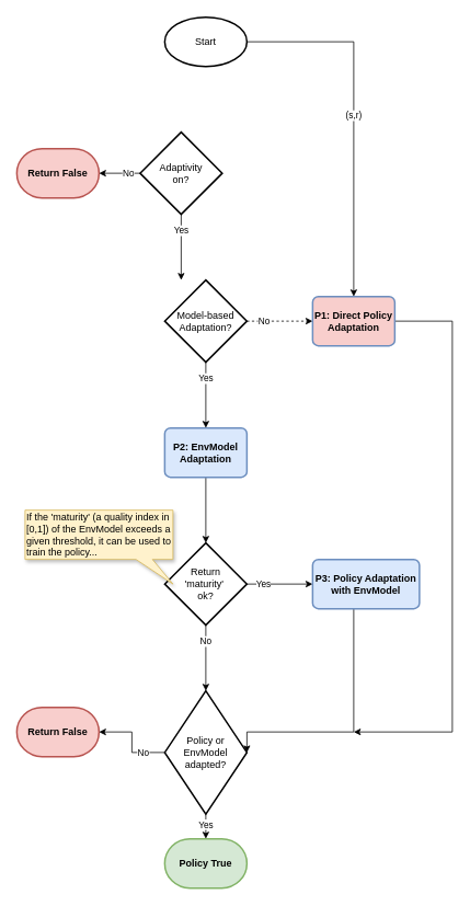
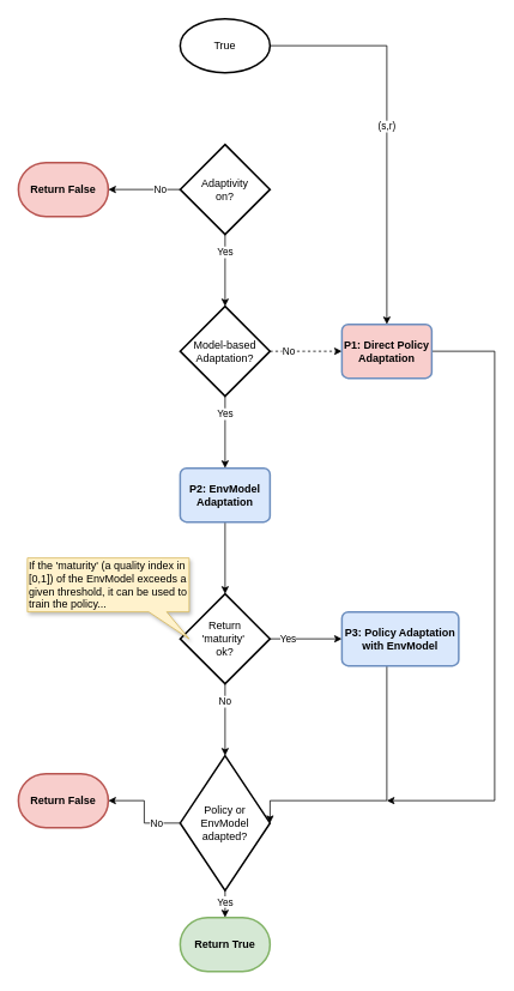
- <mxCell id="3" value="Start" style="strokeWidth=2;html=1;shape=mxgraph.flowchart.start_1;whiteSpace=wrap;" parent="1" vertex="1"><mxGeometry x="200" y="20" width="100" height="60" as="geometry" /></mxCell>
+ <mxCell id="3" value="True" style="strokeWidth=2;html=1;shape=mxgraph.flowchart.start_1;whiteSpace=wrap;" parent="1" vertex="1"><mxGeometry x="200" y="20" width="100" height="60" as="geometry" /></mxCell>
- <mxCell id="6" value="Adaptivity&lt;br&gt;on?" style="strokeWidth=2;html=1;shape=mxgraph.flowchart.decision;whiteSpace=wrap;" parent="1" vertex="1"><mxGeometry x="170" y="160" width="100" height="100" as="geometry" /></mxCell>
+ <mxCell id="6" value="Adaptivity&lt;br&gt;on?" style="strokeWidth=2;html=1;shape=mxgraph.flowchart.decision;whiteSpace=wrap;" parent="1" vertex="1"><mxGeometry x="200" y="160" width="100" height="100" as="geometry" /></mxCell>
- <mxCell id="18" value="Policy True" style="strokeWidth=2;html=1;shape=mxgraph.flowchart.terminator;whiteSpace=wrap;strokeColor=#82b366;fillColor=#d5e8d4;fontStyle=1" parent="1" vertex="1"><mxGeometry x="200" y="1020" width="100" height="60" as="geometry" /></mxCell>
+ <mxCell id="18" value="Return True" style="strokeWidth=2;html=1;shape=mxgraph.flowchart.terminator;whiteSpace=wrap;strokeColor=#82b366;fillColor=#d5e8d4;fontStyle=1" parent="1" vertex="1"><mxGeometry x="200" y="1020" width="100" height="60" as="geometry" /></mxCell>
